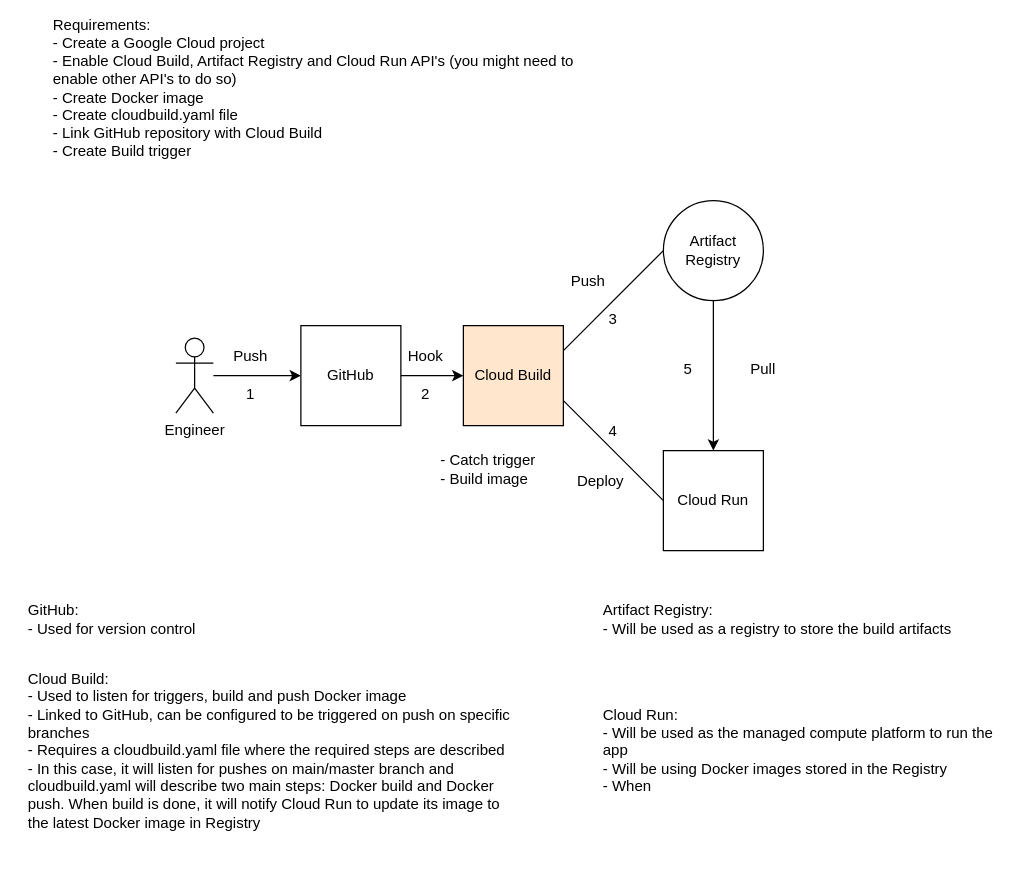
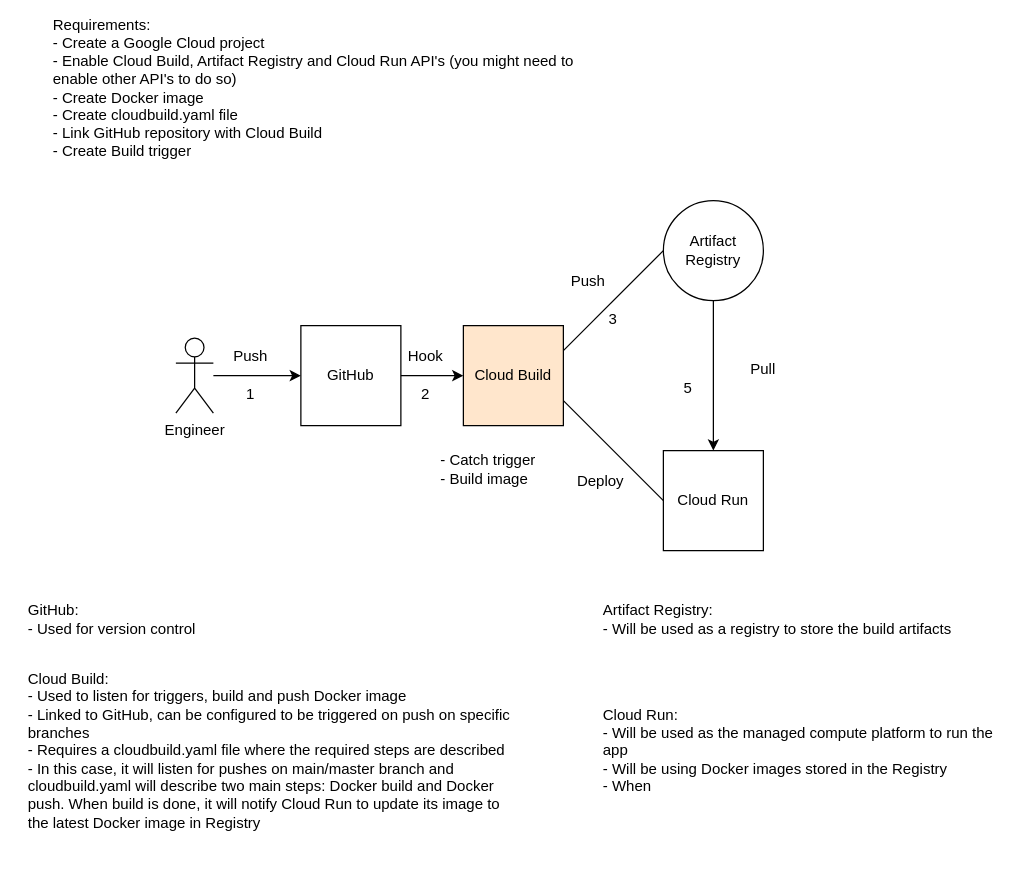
- <mxCell id="23" value="5" style="text;html=1;align=center;verticalAlign=middle;whiteSpace=wrap;rounded=0;" vertex="1" parent="1"><mxGeometry x="530" y="280" width="40" height="30" as="geometry" /></mxCell>
+ <mxCell id="23" value="5" style="text;html=1;align=center;verticalAlign=middle;whiteSpace=wrap;rounded=0;" vertex="1" parent="1"><mxGeometry x="530" y="295" width="40" height="30" as="geometry" /></mxCell>
- <mxCell id="22" value="4" style="text;html=1;align=center;verticalAlign=middle;whiteSpace=wrap;rounded=0;" vertex="1" parent="1"><mxGeometry x="460" y="330" width="60" height="30" as="geometry" /></mxCell>
